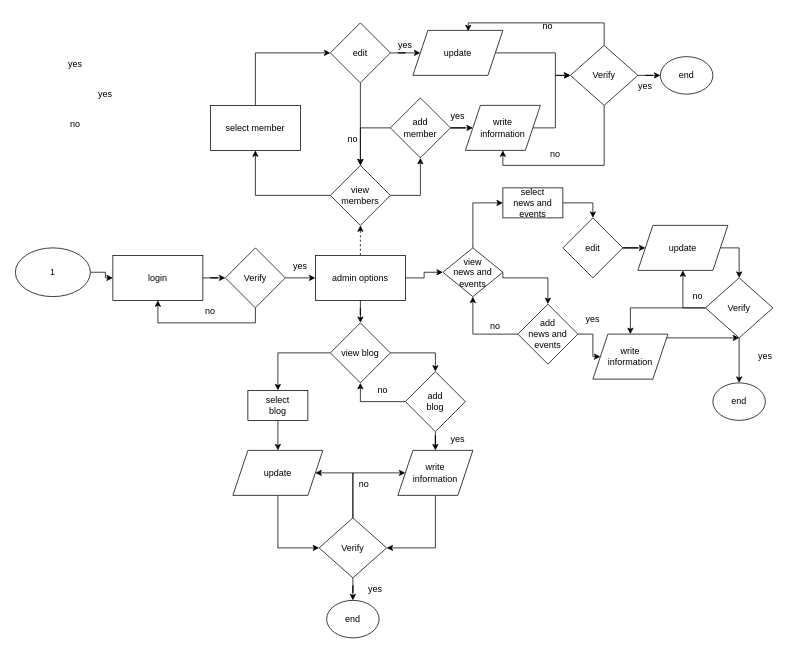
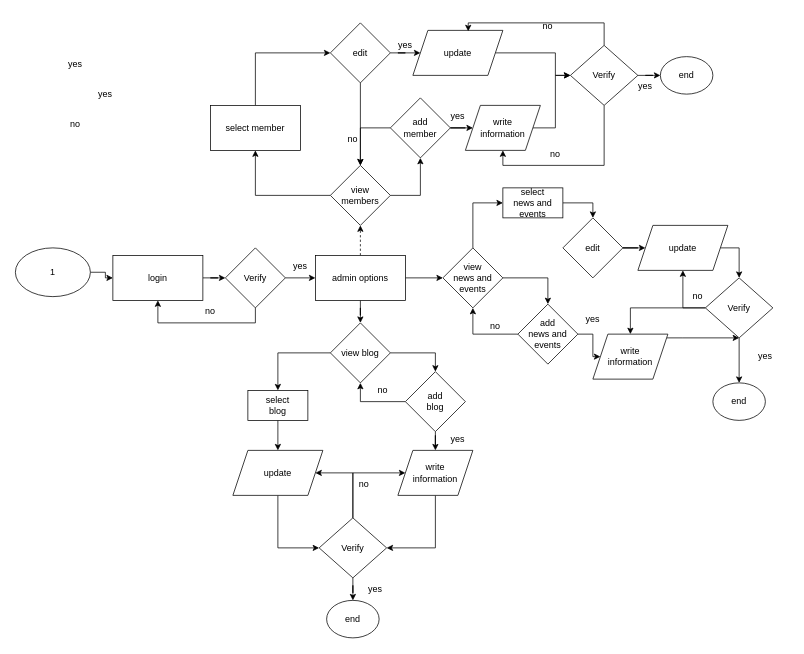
- <mxCell id="15" value="view&lt;br&gt;news and&lt;br&gt;events" style="rhombus;whiteSpace=wrap;html=1;" vertex="1" parent="1"><mxGeometry x="590" y="330" width="80" height="65" as="geometry" /></mxCell>
+ <mxCell id="15" value="view&lt;br&gt;news and&lt;br&gt;events" style="rhombus;whiteSpace=wrap;html=1;" vertex="1" parent="1"><mxGeometry x="590" y="330" width="80" height="80" as="geometry" /></mxCell>
